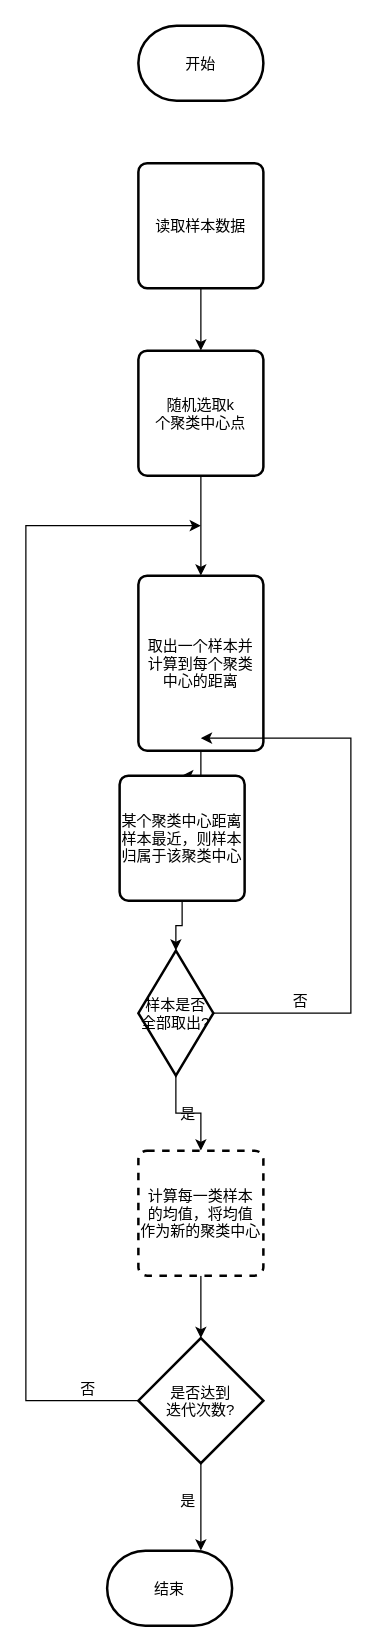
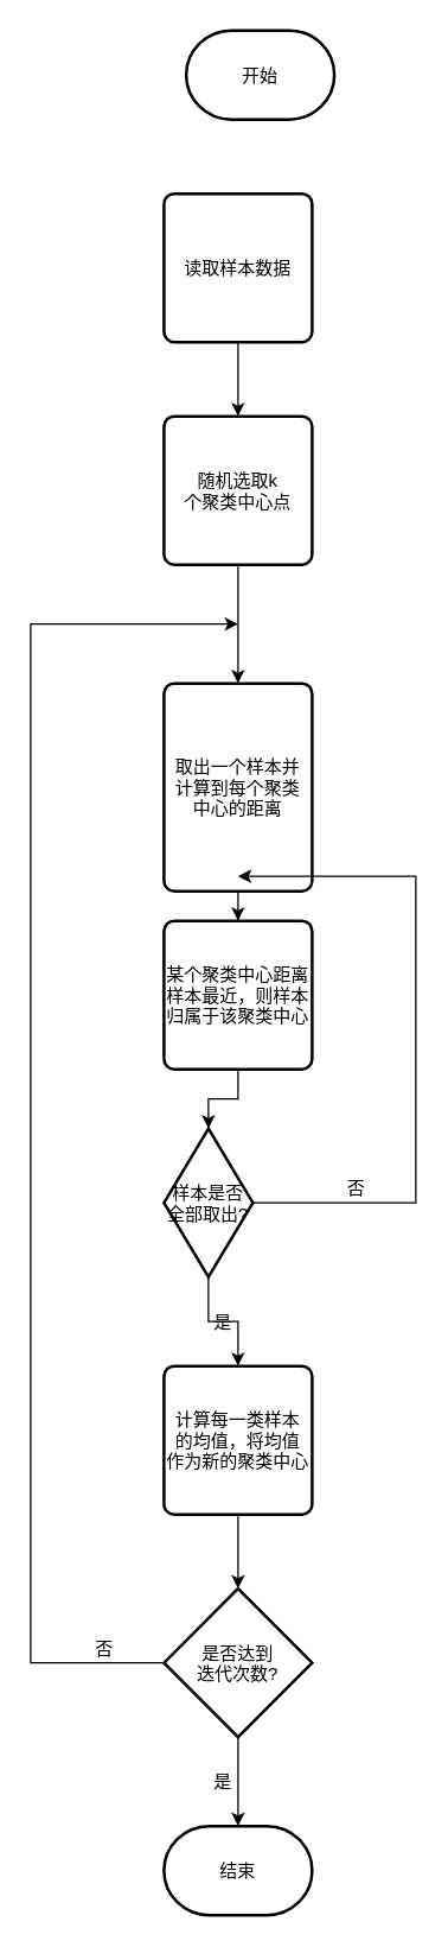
- <mxCell id="2" value="开始" style="strokeWidth=2;shape=mxgraph.flowchart.terminator;" parent="1" vertex="1"><mxGeometry x="110" y="20" width="100" height="60" as="geometry" /></mxCell>
+ <mxCell id="2" value="开始" style="strokeWidth=2;shape=mxgraph.flowchart.terminator;" parent="1" vertex="1"><mxGeometry x="125" y="20" width="100" height="60" as="geometry" /></mxCell>
- <mxCell id="10" value="某个聚类中心距离&#10;样本最近，则样本&#10;归属于该聚类中心" style="rounded=1;absoluteArcSize=1;arcSize=14;strokeWidth=2;" parent="1" vertex="1"><mxGeometry x="95" y="620" width="100" height="100" as="geometry" /></mxCell>
+ <mxCell id="10" value="某个聚类中心距离&#10;样本最近，则样本&#10;归属于该聚类中心" style="rounded=1;absoluteArcSize=1;arcSize=14;strokeWidth=2;" parent="1" vertex="1"><mxGeometry x="110" y="620" width="100" height="100" as="geometry" /></mxCell>
- <mxCell id="16" value="计算每一类样本&#10;的均值，将均值&#10;作为新的聚类中心" style="rounded=1;absoluteArcSize=1;arcSize=14;strokeWidth=2;dashed=1;" parent="1" vertex="1"><mxGeometry x="110" y="920" width="100" height="100" as="geometry" /></mxCell>
+ <mxCell id="16" value="计算每一类样本&#10;的均值，将均值&#10;作为新的聚类中心" style="rounded=1;absoluteArcSize=1;arcSize=14;strokeWidth=2;" parent="1" vertex="1"><mxGeometry x="110" y="920" width="100" height="100" as="geometry" /></mxCell>
- <mxCell id="22" value="结束" style="strokeWidth=2;shape=mxgraph.flowchart.terminator;" parent="1" vertex="1"><mxGeometry x="85" y="1240" width="100" height="60" as="geometry" /></mxCell>
+ <mxCell id="22" value="结束" style="strokeWidth=2;shape=mxgraph.flowchart.terminator;" parent="1" vertex="1"><mxGeometry x="110" y="1230" width="100" height="60" as="geometry" /></mxCell>
